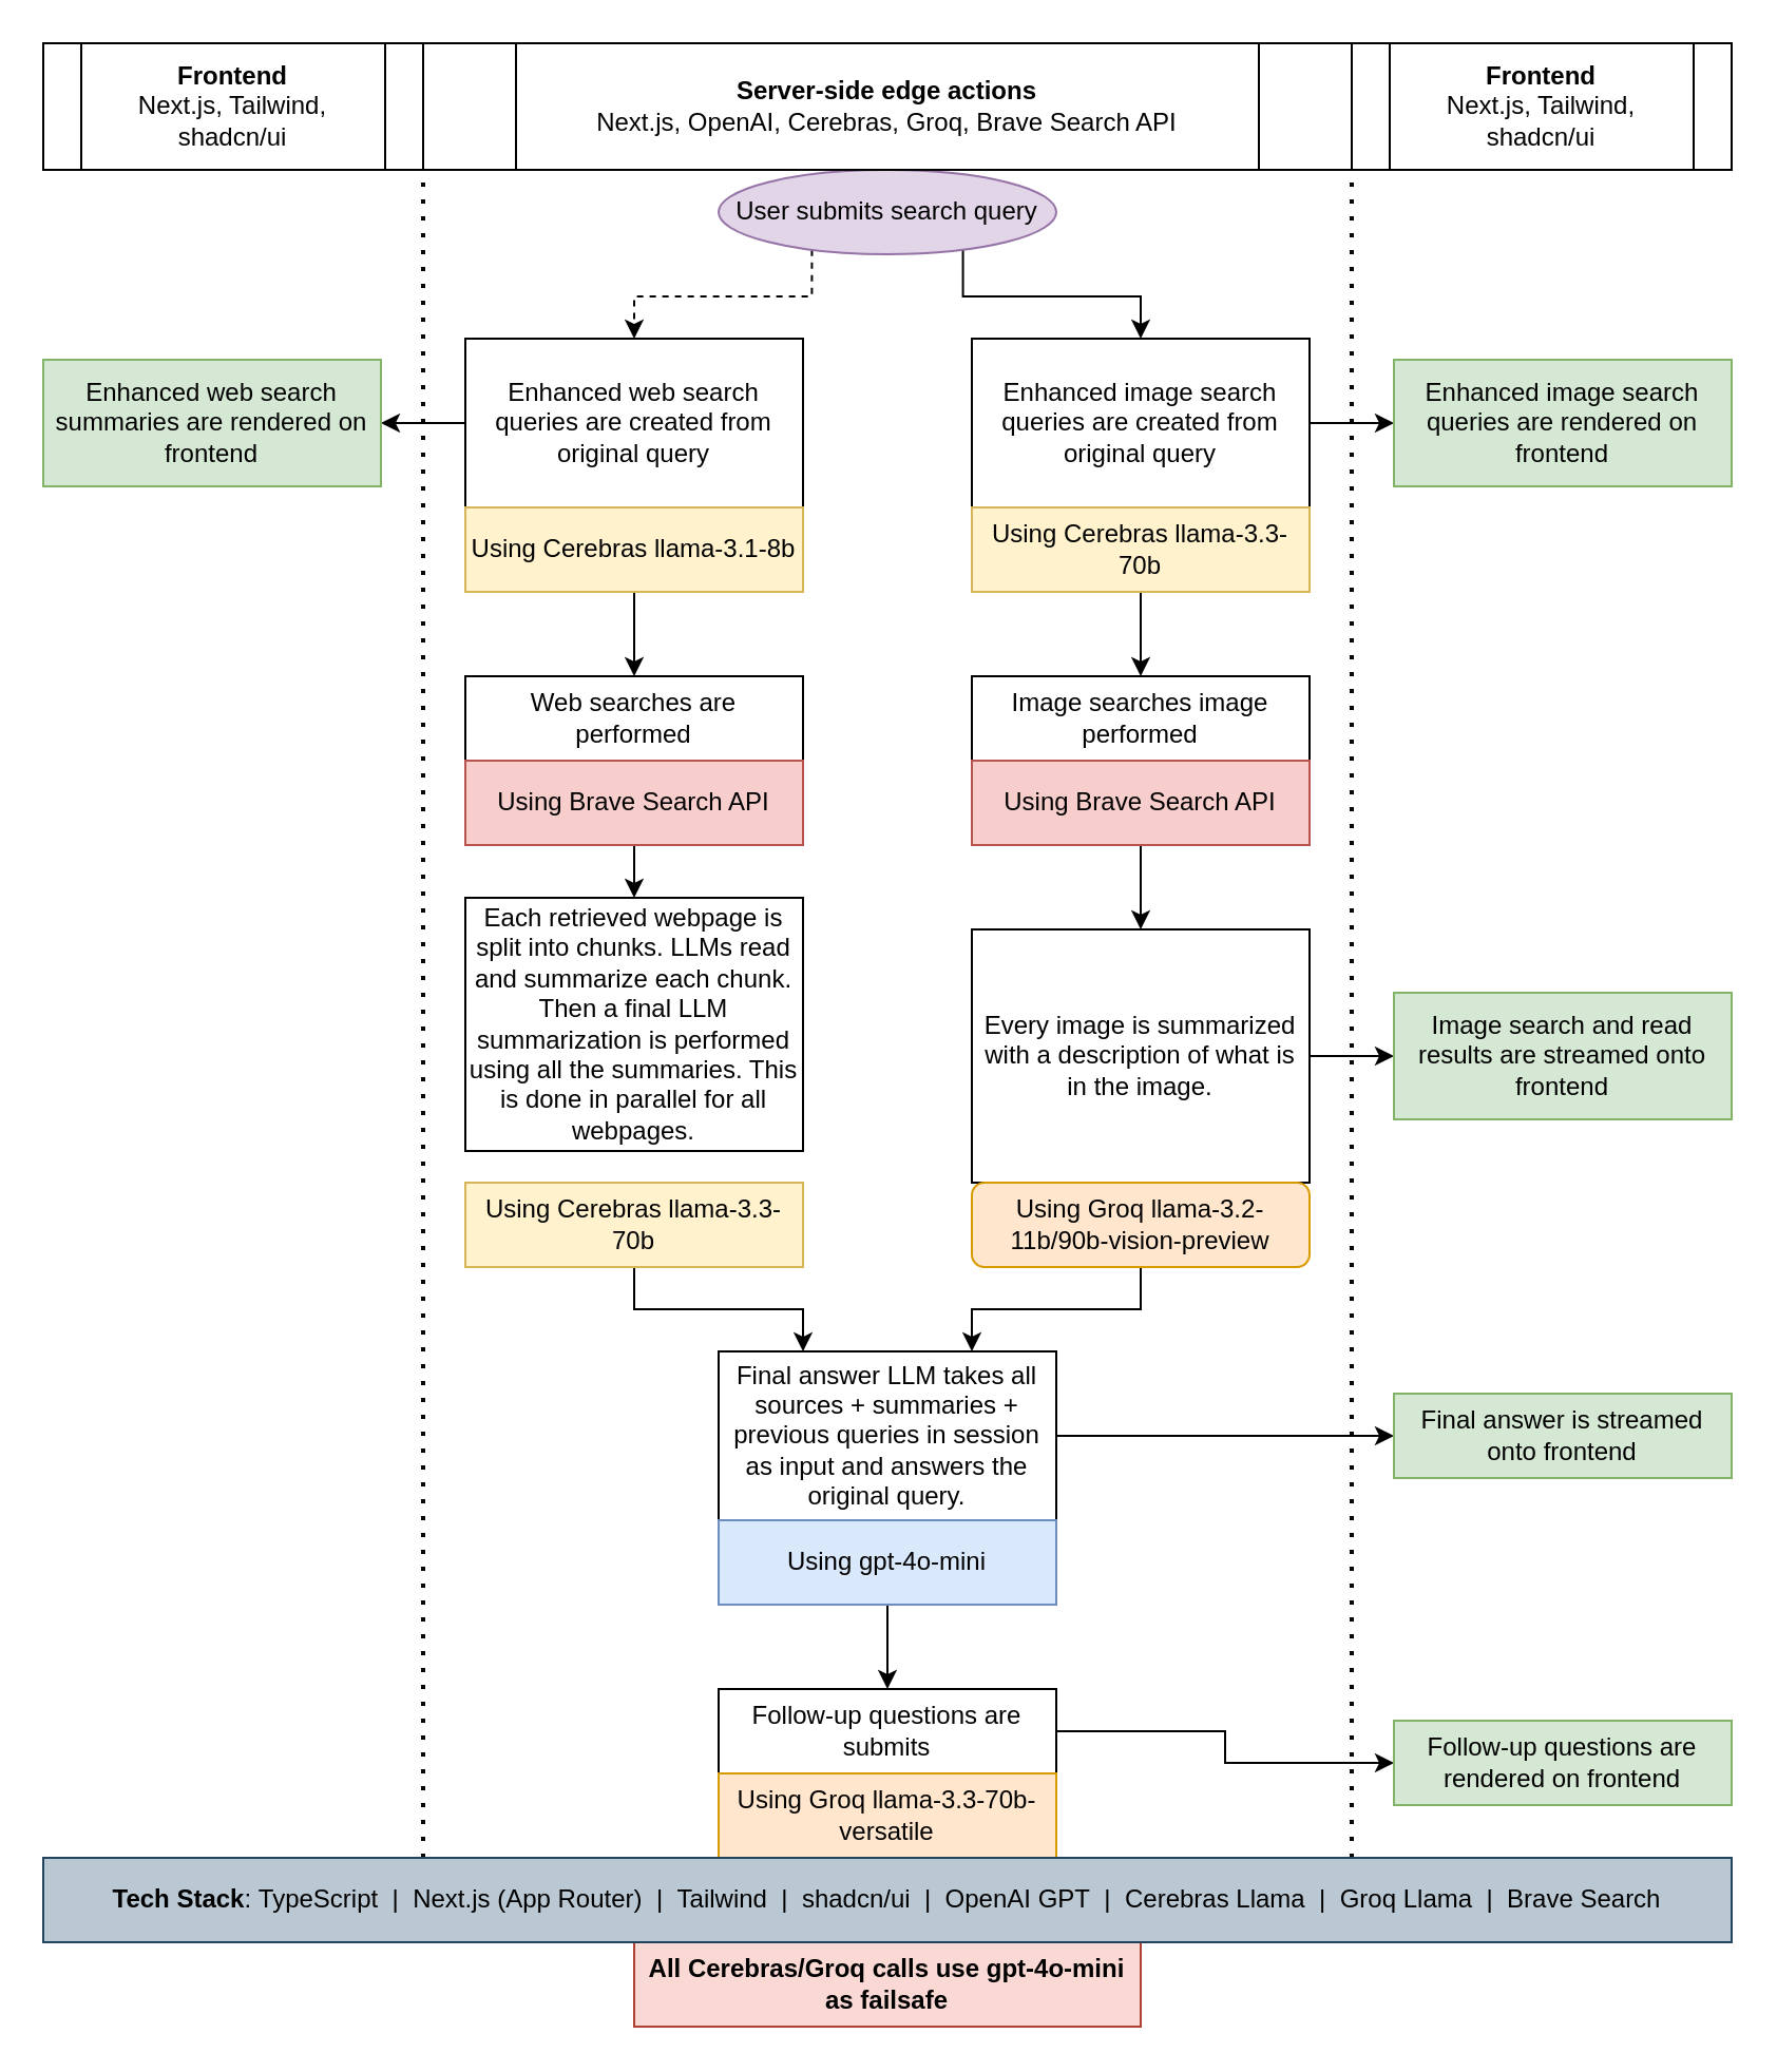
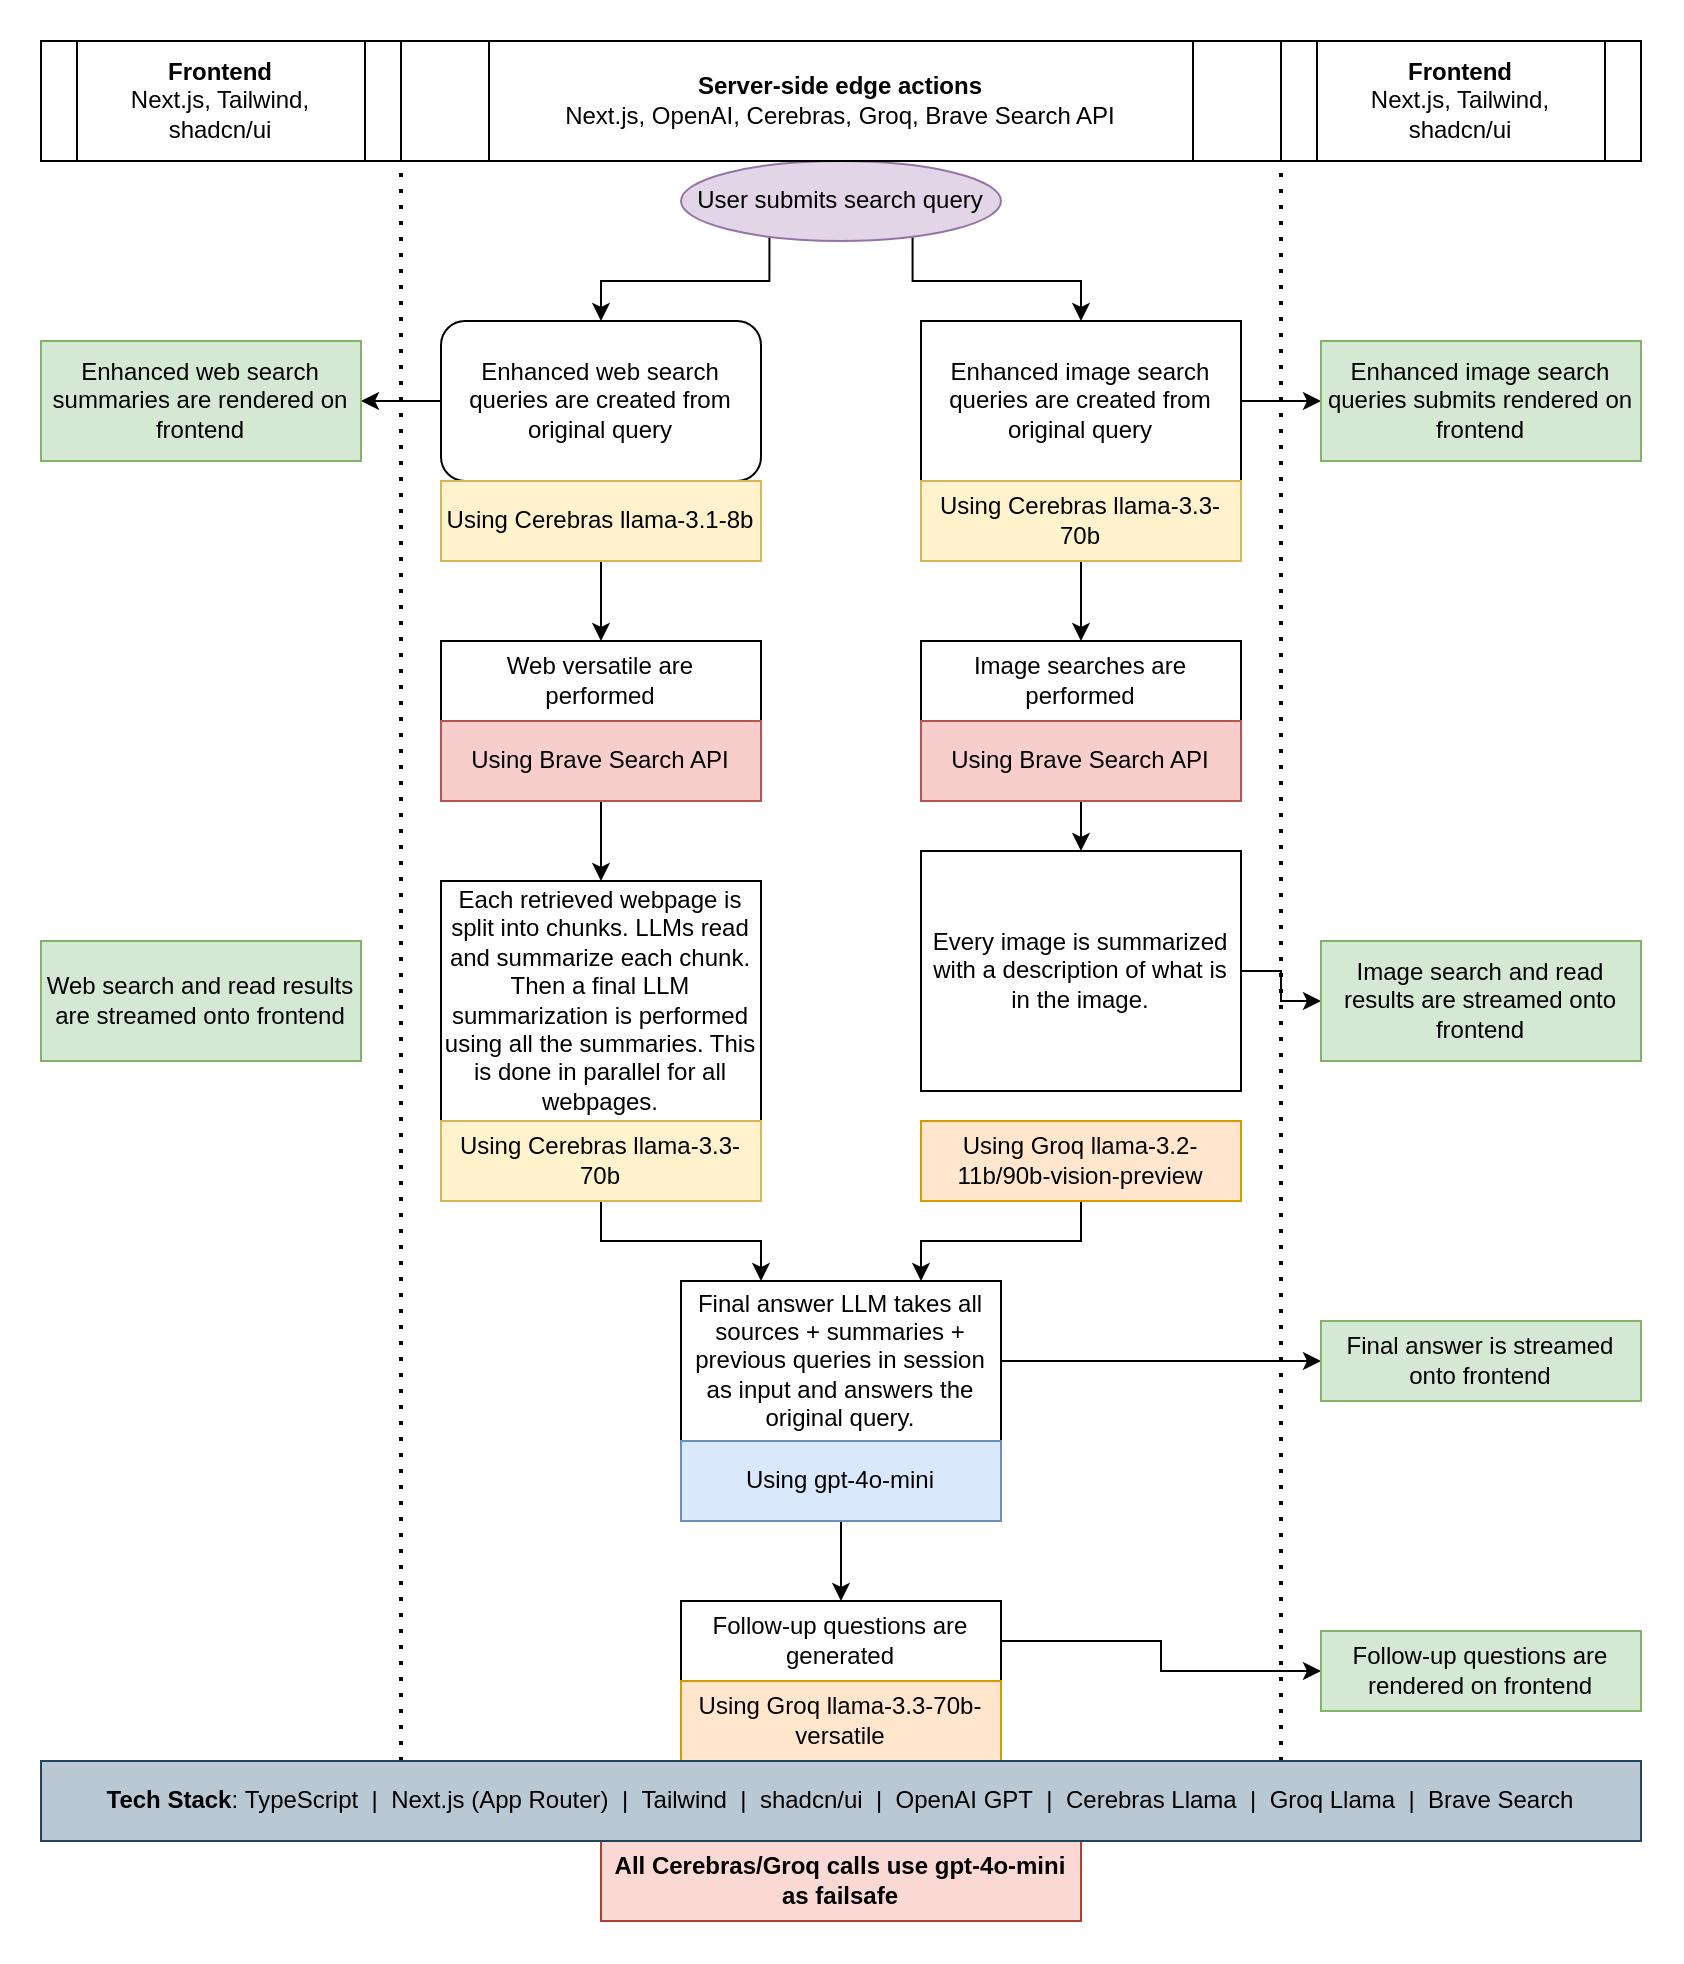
- <mxCell id="2" style="edgeStyle=orthogonalEdgeStyle;rounded=0;orthogonalLoop=1;jettySize=auto;html=1;exitX=0.25;exitY=1;exitDx=0;exitDy=0;entryX=0.5;entryY=0;entryDx=0;entryDy=0;dashed=1;" edge="1" parent="1" source="4" target="6"><mxGeometry relative="1" as="geometry" /></mxCell>
+ <mxCell id="2" style="edgeStyle=orthogonalEdgeStyle;rounded=0;orthogonalLoop=1;jettySize=auto;html=1;exitX=0.25;exitY=1;exitDx=0;exitDy=0;entryX=0.5;entryY=0;entryDx=0;entryDy=0;" edge="1" parent="1" source="4" target="6"><mxGeometry relative="1" as="geometry" /></mxCell>
- <mxCell id="6" value="Enhanced web search queries are created from original query" style="rounded=0;whiteSpace=wrap;html=1;glass=0;" vertex="1" parent="1"><mxGeometry x="220" y="160" width="160" height="80" as="geometry" /></mxCell>
+ <mxCell id="6" value="Enhanced web search queries are created from original query" style="whiteSpace=wrap;html=1;glass=0;rounded=1;" vertex="1" parent="1"><mxGeometry x="220" y="160" width="160" height="80" as="geometry" /></mxCell>
- <mxCell id="37" value="Enhanced image search queries are rendered on frontend" style="rounded=0;whiteSpace=wrap;html=1;glass=0;fillColor=#d5e8d4;strokeColor=#82b366;" vertex="1" parent="1"><mxGeometry x="660" y="170" width="160" height="60" as="geometry" /></mxCell>
+ <mxCell id="37" value="Enhanced image search queries submits rendered on frontend" style="rounded=0;whiteSpace=wrap;html=1;glass=0;fillColor=#d5e8d4;strokeColor=#82b366;" vertex="1" parent="1"><mxGeometry x="660" y="170" width="160" height="60" as="geometry" /></mxCell>
- <mxCell id="13" value="Web searches are&lt;div&gt;performed&lt;/div&gt;" style="rounded=0;whiteSpace=wrap;html=1;glass=0;" vertex="1" parent="1"><mxGeometry x="220" y="320" width="160" height="40" as="geometry" /></mxCell>
+ <mxCell id="13" value="Web versatile are&lt;div&gt;performed&lt;/div&gt;" style="rounded=0;whiteSpace=wrap;html=1;glass=0;" vertex="1" parent="1"><mxGeometry x="220" y="320" width="160" height="40" as="geometry" /></mxCell>
- <mxCell id="16" value="Image searches image&lt;div&gt;performed&lt;/div&gt;" style="rounded=0;whiteSpace=wrap;html=1;glass=0;" vertex="1" parent="1"><mxGeometry x="460" y="320" width="160" height="40" as="geometry" /></mxCell>
+ <mxCell id="16" value="Image searches are&lt;div&gt;performed&lt;/div&gt;" style="rounded=0;whiteSpace=wrap;html=1;glass=0;" vertex="1" parent="1"><mxGeometry x="460" y="320" width="160" height="40" as="geometry" /></mxCell>
- <mxCell id="19" value="Each retrieved webpage is split into chunks. LLMs read and summarize each chunk. Then a final LLM summarization is performed using all the summaries. This is done in parallel for all webpages." style="rounded=0;whiteSpace=wrap;html=1;glass=0;" vertex="1" parent="1"><mxGeometry x="220" y="425" width="160" height="120" as="geometry" /></mxCell>
+ <mxCell id="19" value="Each retrieved webpage is split into chunks. LLMs read and summarize each chunk. Then a final LLM summarization is performed using all the summaries. This is done in parallel for all webpages." style="rounded=0;whiteSpace=wrap;html=1;glass=0;" vertex="1" parent="1"><mxGeometry x="220" y="440" width="160" height="120" as="geometry" /></mxCell>
+ <mxCell id="35" value="Web search and read results are streamed onto frontend" style="rounded=0;whiteSpace=wrap;html=1;glass=0;fillColor=#d5e8d4;strokeColor=#82b366;" vertex="1" parent="1"><mxGeometry x="20" y="470" width="160" height="60" as="geometry" /></mxCell>
- <mxCell id="23" value="Every image is summarized with a description of what is in the image." style="rounded=0;whiteSpace=wrap;html=1;glass=0;" vertex="1" parent="1"><mxGeometry x="460" y="440" width="160" height="120" as="geometry" /></mxCell>
+ <mxCell id="23" value="Every image is summarized with a description of what is in the image." style="rounded=0;whiteSpace=wrap;html=1;glass=0;" vertex="1" parent="1"><mxGeometry x="460" y="425" width="160" height="120" as="geometry" /></mxCell>
- <mxCell id="25" value="Using Groq&amp;nbsp;llama-3.2-11b/90b-vision-preview" style="whiteSpace=wrap;html=1;glass=0;fillColor=#ffe6cc;strokeColor=#d79b00;rounded=1;" vertex="1" parent="1"><mxGeometry x="460" y="560" width="160" height="40" as="geometry" /></mxCell>
+ <mxCell id="25" value="Using Groq&amp;nbsp;llama-3.2-11b/90b-vision-preview" style="rounded=0;whiteSpace=wrap;html=1;glass=0;fillColor=#ffe6cc;strokeColor=#d79b00;" vertex="1" parent="1"><mxGeometry x="460" y="560" width="160" height="40" as="geometry" /></mxCell>
- <mxCell id="32" value="Follow-up questions are submits" style="rounded=0;whiteSpace=wrap;html=1;glass=0;" vertex="1" parent="1"><mxGeometry x="340" y="800" width="160" height="40" as="geometry" /></mxCell>
+ <mxCell id="32" value="Follow-up questions are generated" style="rounded=0;whiteSpace=wrap;html=1;glass=0;" vertex="1" parent="1"><mxGeometry x="340" y="800" width="160" height="40" as="geometry" /></mxCell>
